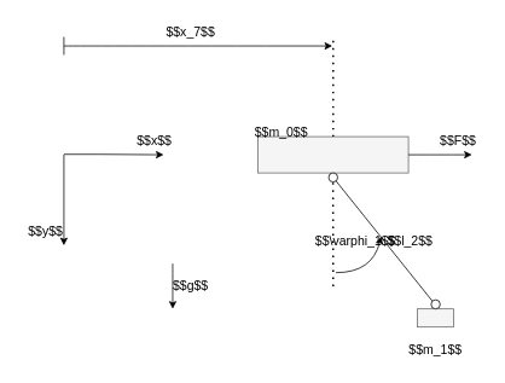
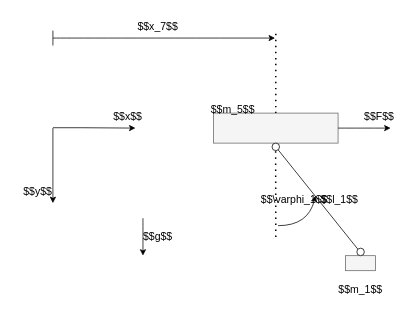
- <mxCell id="10" value="&lt;font style=&quot;font-size: 14px&quot;&gt;$$m_0$$&lt;br&gt;&lt;/font&gt;" style="text;html=1;strokeColor=none;fillColor=none;align=center;verticalAlign=middle;whiteSpace=wrap;rounded=0;" vertex="1" parent="1"><mxGeometry x="280" y="130" width="60" height="30" as="geometry" /></mxCell>
+ <mxCell id="10" value="&lt;font style=&quot;font-size: 14px&quot;&gt;$$m_5$$&lt;br&gt;&lt;/font&gt;" style="text;html=1;strokeColor=none;fillColor=none;align=center;verticalAlign=middle;whiteSpace=wrap;rounded=0;" vertex="1" parent="1"><mxGeometry x="280" y="130" width="60" height="30" as="geometry" /></mxCell>
- <mxCell id="11" value="$$l_2$$" style="text;html=1;strokeColor=none;fillColor=none;align=center;verticalAlign=middle;whiteSpace=wrap;rounded=0;fontSize=14;" vertex="1" parent="1"><mxGeometry x="422" y="250" width="60" height="30" as="geometry" /></mxCell>
+ <mxCell id="11" value="$$l_1$$" style="text;html=1;strokeColor=none;fillColor=none;align=center;verticalAlign=middle;whiteSpace=wrap;rounded=0;fontSize=14;" vertex="1" parent="1"><mxGeometry x="422" y="250" width="60" height="30" as="geometry" /></mxCell>
